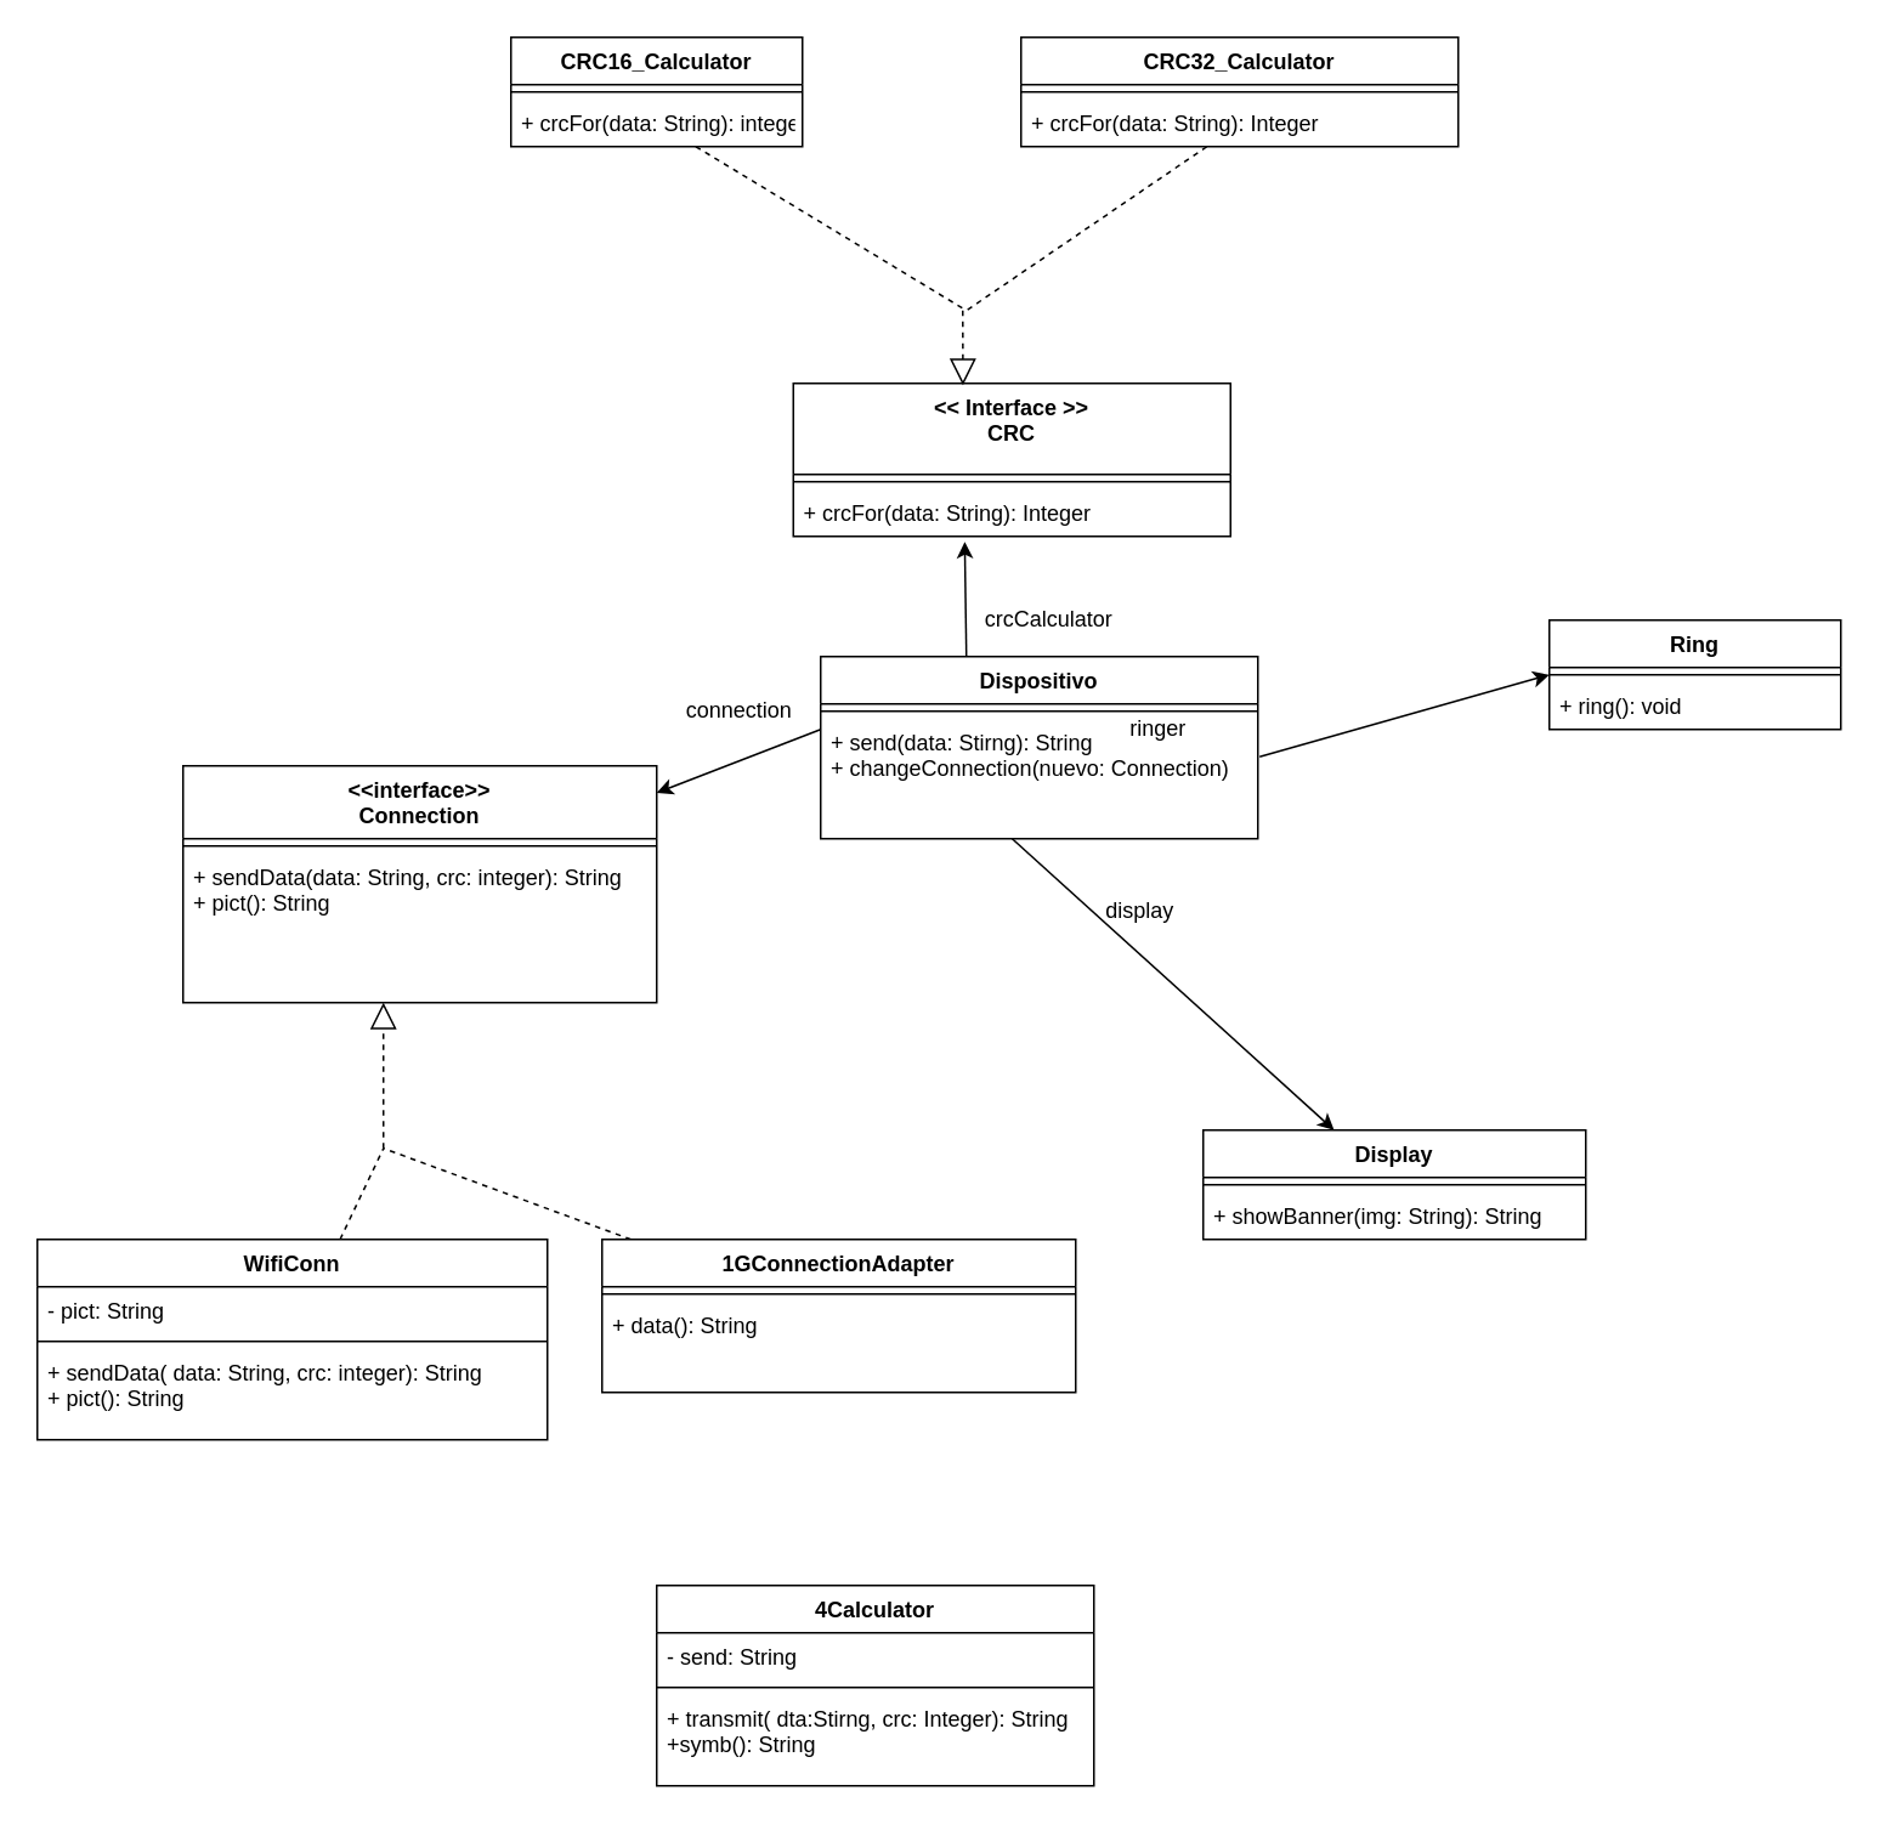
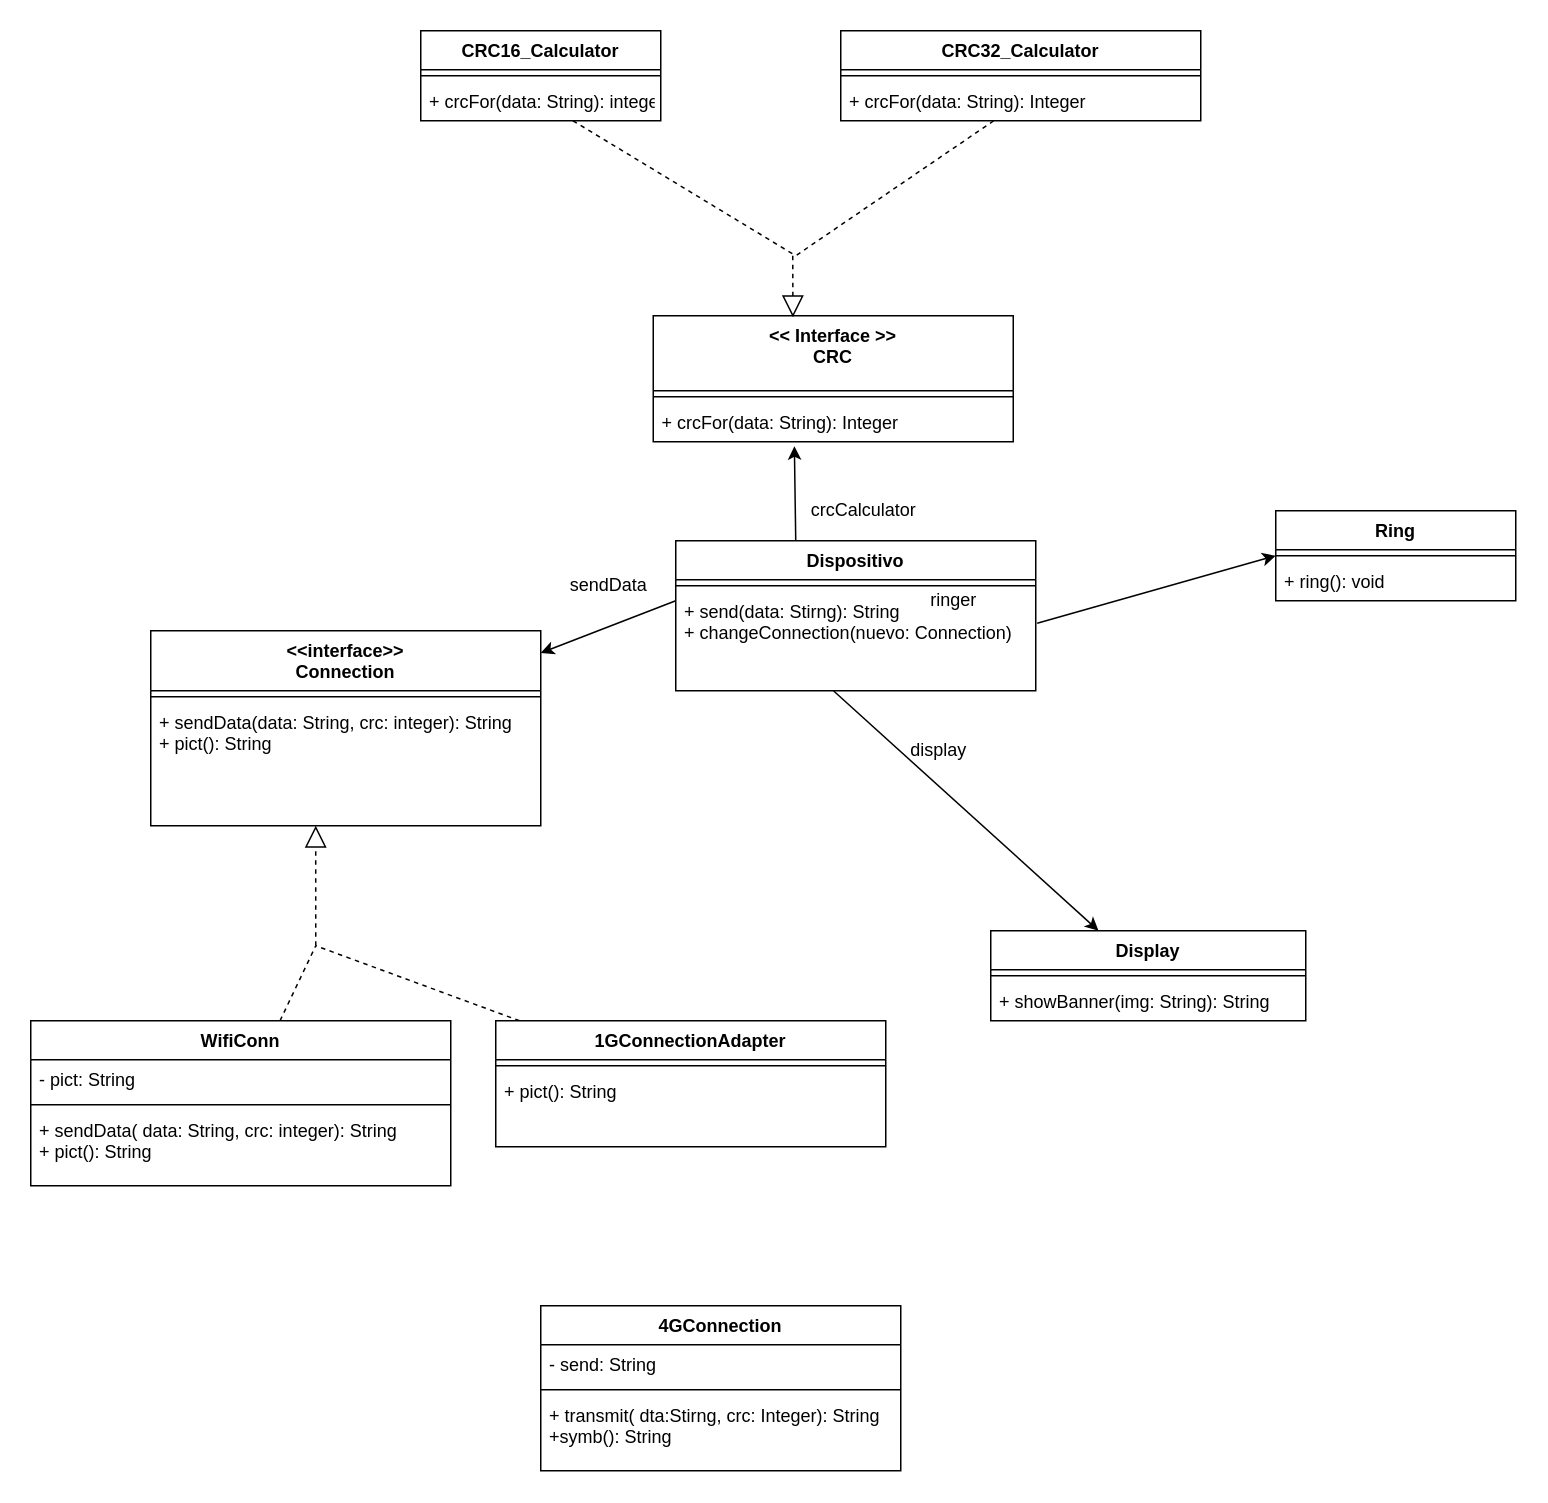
- <mxCell id="18" value="connection" style="text;html=1;align=center;verticalAlign=middle;resizable=0;points=[];autosize=1;strokeColor=none;fillColor=none;" vertex="1" parent="1"><mxGeometry x="370" y="380" width="70" height="20" as="geometry" /></mxCell>
+ <mxCell id="18" value="sendData" style="text;html=1;align=center;verticalAlign=middle;resizable=0;points=[];autosize=1;strokeColor=none;fillColor=none;" vertex="1" parent="1"><mxGeometry x="370" y="380" width="70" height="20" as="geometry" /></mxCell>
- <mxCell id="47" value="+ data(): String" style="text;strokeColor=none;fillColor=none;align=left;verticalAlign=top;spacingLeft=4;spacingRight=4;overflow=hidden;rotatable=0;points=[[0,0.5],[1,0.5]];portConstraint=eastwest;" vertex="1" parent="45"><mxGeometry y="34" width="260" height="50" as="geometry" /></mxCell>
+ <mxCell id="47" value="+ pict(): String" style="text;strokeColor=none;fillColor=none;align=left;verticalAlign=top;spacingLeft=4;spacingRight=4;overflow=hidden;rotatable=0;points=[[0,0.5],[1,0.5]];portConstraint=eastwest;" vertex="1" parent="45"><mxGeometry y="34" width="260" height="50" as="geometry" /></mxCell>
- <mxCell id="28" value="4Calculator" style="swimlane;fontStyle=1;align=center;verticalAlign=top;childLayout=stackLayout;horizontal=1;startSize=26;horizontalStack=0;resizeParent=1;resizeParentMax=0;resizeLast=0;collapsible=1;marginBottom=0;" vertex="1" parent="1"><mxGeometry x="360" y="870" width="240" height="110" as="geometry" /></mxCell>
+ <mxCell id="28" value="4GConnection" style="swimlane;fontStyle=1;align=center;verticalAlign=top;childLayout=stackLayout;horizontal=1;startSize=26;horizontalStack=0;resizeParent=1;resizeParentMax=0;resizeLast=0;collapsible=1;marginBottom=0;" vertex="1" parent="1"><mxGeometry x="360" y="870" width="240" height="110" as="geometry" /></mxCell>
